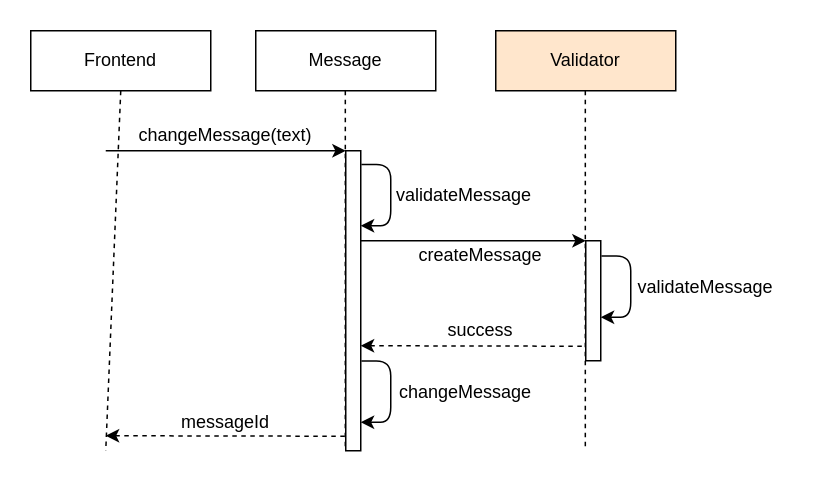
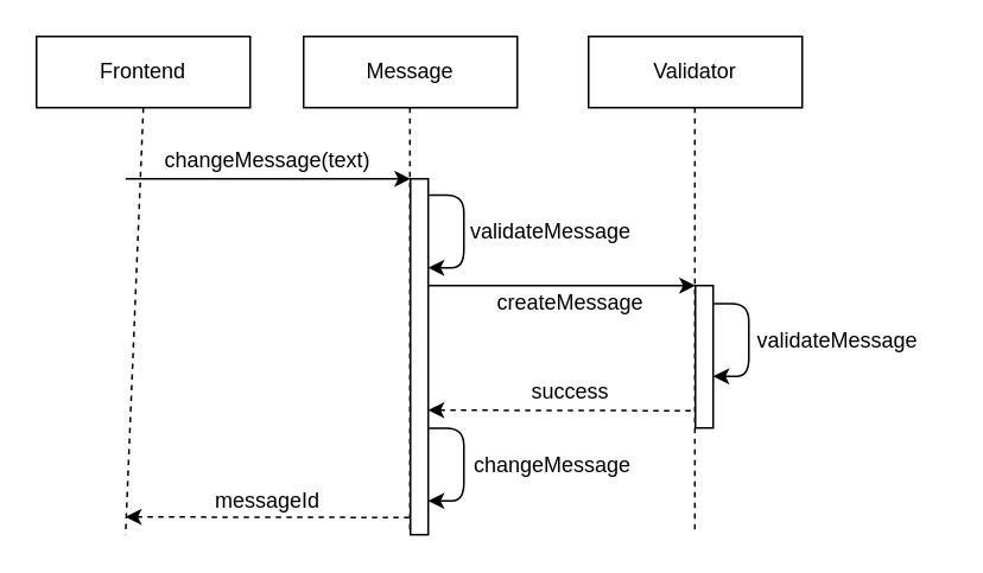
- <mxCell id="4" value="Validator" style="rounded=0;whiteSpace=wrap;html=1;fillColor=#ffe6cc;" vertex="1" parent="1"><mxGeometry x="330" y="20" width="120" height="40" as="geometry" /></mxCell>
+ <mxCell id="4" value="Validator" style="rounded=0;whiteSpace=wrap;html=1;" vertex="1" parent="1"><mxGeometry x="330" y="20" width="120" height="40" as="geometry" /></mxCell>
